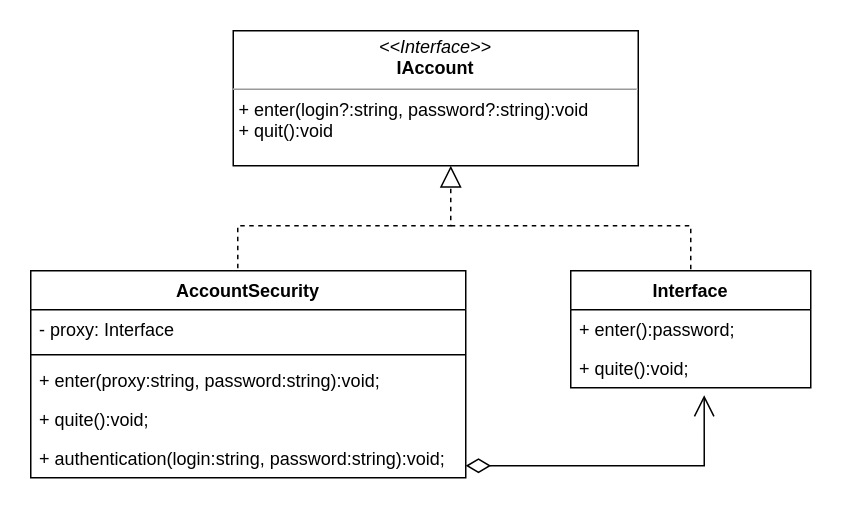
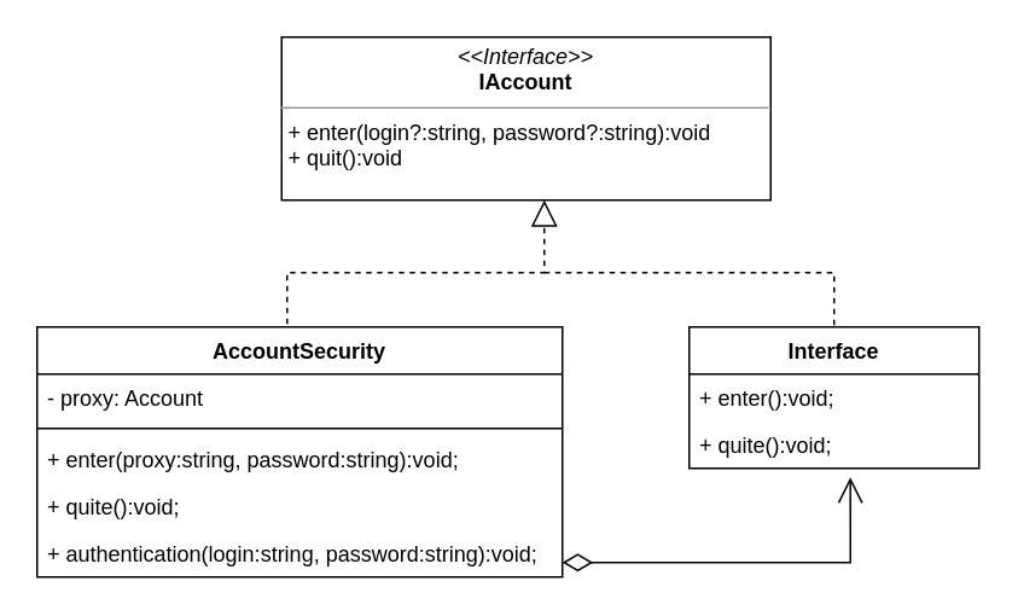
- <mxCell id="7" value="- proxy: Interface" style="text;strokeColor=none;fillColor=none;align=left;verticalAlign=top;spacingLeft=4;spacingRight=4;overflow=hidden;rotatable=0;points=[[0,0.5],[1,0.5]];portConstraint=eastwest;" vertex="1" parent="6"><mxGeometry y="26" width="290" height="26" as="geometry" /></mxCell>
+ <mxCell id="7" value="- proxy: Account" style="text;strokeColor=none;fillColor=none;align=left;verticalAlign=top;spacingLeft=4;spacingRight=4;overflow=hidden;rotatable=0;points=[[0,0.5],[1,0.5]];portConstraint=eastwest;" vertex="1" parent="6"><mxGeometry y="26" width="290" height="26" as="geometry" /></mxCell>
- <mxCell id="4" value="+ enter():password;" style="text;strokeColor=none;fillColor=none;align=left;verticalAlign=top;spacingLeft=4;spacingRight=4;overflow=hidden;rotatable=0;points=[[0,0.5],[1,0.5]];portConstraint=eastwest;" vertex="1" parent="3"><mxGeometry y="26" width="160" height="26" as="geometry" /></mxCell>
+ <mxCell id="4" value="+ enter():void;" style="text;strokeColor=none;fillColor=none;align=left;verticalAlign=top;spacingLeft=4;spacingRight=4;overflow=hidden;rotatable=0;points=[[0,0.5],[1,0.5]];portConstraint=eastwest;" vertex="1" parent="3"><mxGeometry y="26" width="160" height="26" as="geometry" /></mxCell>
